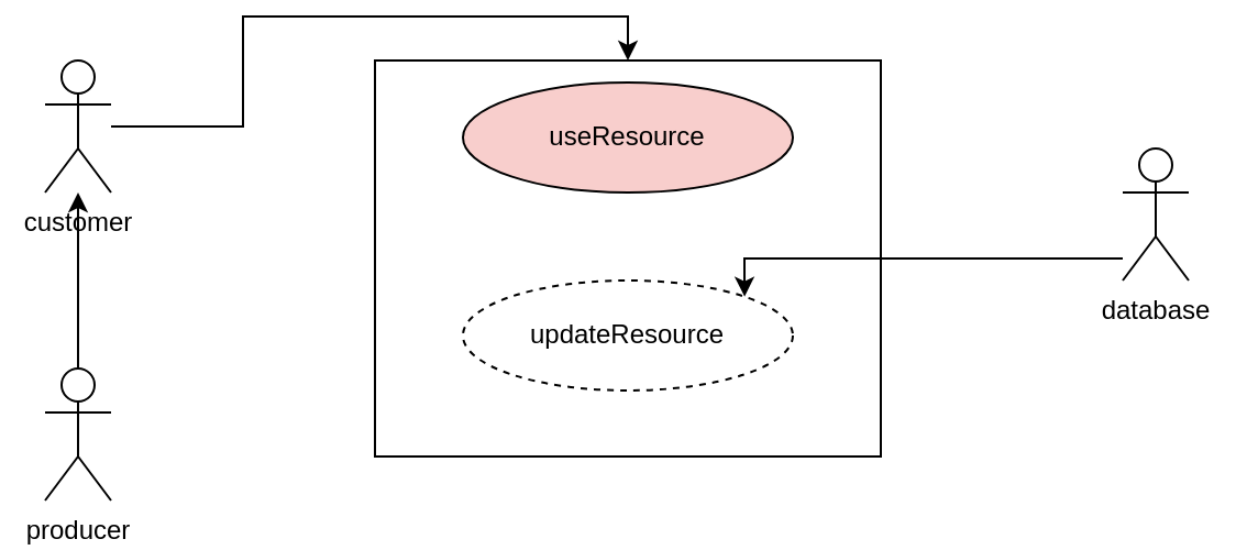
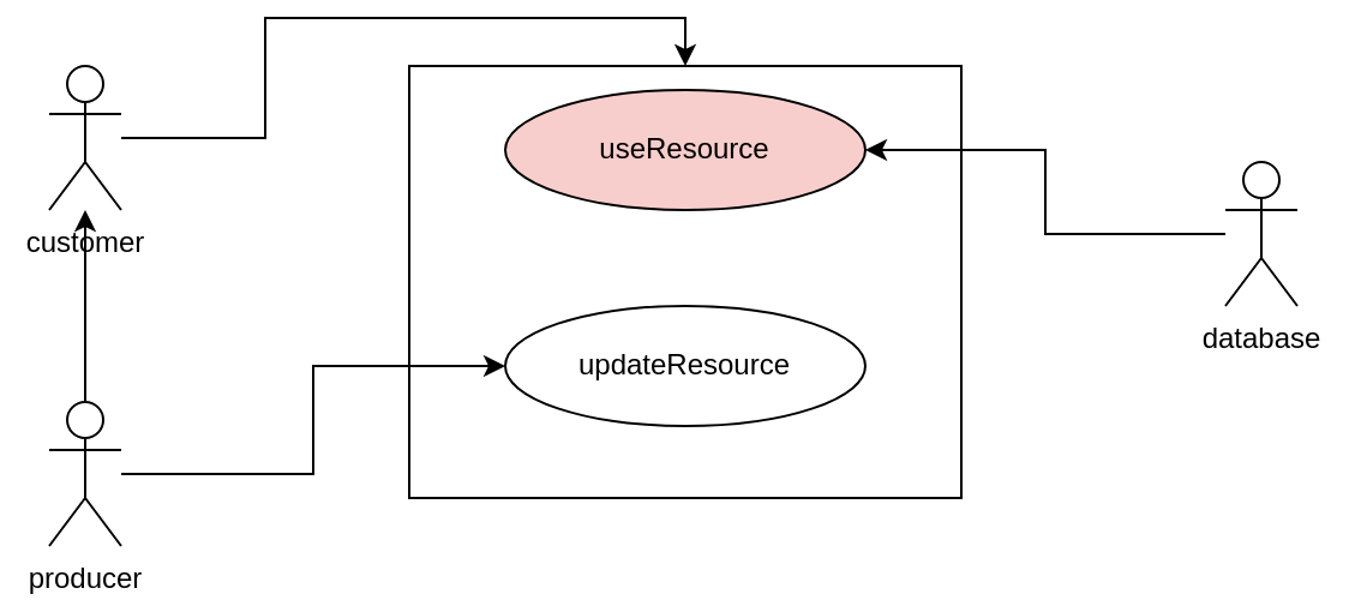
+ <mxCell id="9" style="edgeStyle=orthogonalEdgeStyle;rounded=0;orthogonalLoop=1;jettySize=auto;html=1;entryX=1;entryY=0.5;entryDx=0;entryDy=0;" edge="1" parent="1" source="10" target="11"><mxGeometry relative="1" as="geometry" /></mxCell>
- <mxCell id="8" style="edgeStyle=orthogonalEdgeStyle;rounded=0;orthogonalLoop=1;jettySize=auto;html=1;entryX=1;entryY=0;entryDx=0;entryDy=0;" edge="1" parent="1" source="10" target="12"><mxGeometry relative="1" as="geometry"><Array as="points"><mxPoint x="338" y="110" /></Array></mxGeometry></mxCell>
- <mxCell id="12" value="updateResource" style="ellipse;whiteSpace=wrap;html=1;dashed=1;" vertex="1" parent="1"><mxGeometry x="210" y="120" width="150" height="50" as="geometry" /></mxCell>
+ <mxCell id="12" value="updateResource" style="ellipse;whiteSpace=wrap;html=1;" vertex="1" parent="1"><mxGeometry x="210" y="120" width="150" height="50" as="geometry" /></mxCell>
+ <mxCell id="5" style="edgeStyle=orthogonalEdgeStyle;rounded=0;orthogonalLoop=1;jettySize=auto;html=1;entryX=0;entryY=0.5;entryDx=0;entryDy=0;" edge="1" parent="1" source="7" target="12"><mxGeometry relative="1" as="geometry" /></mxCell>
